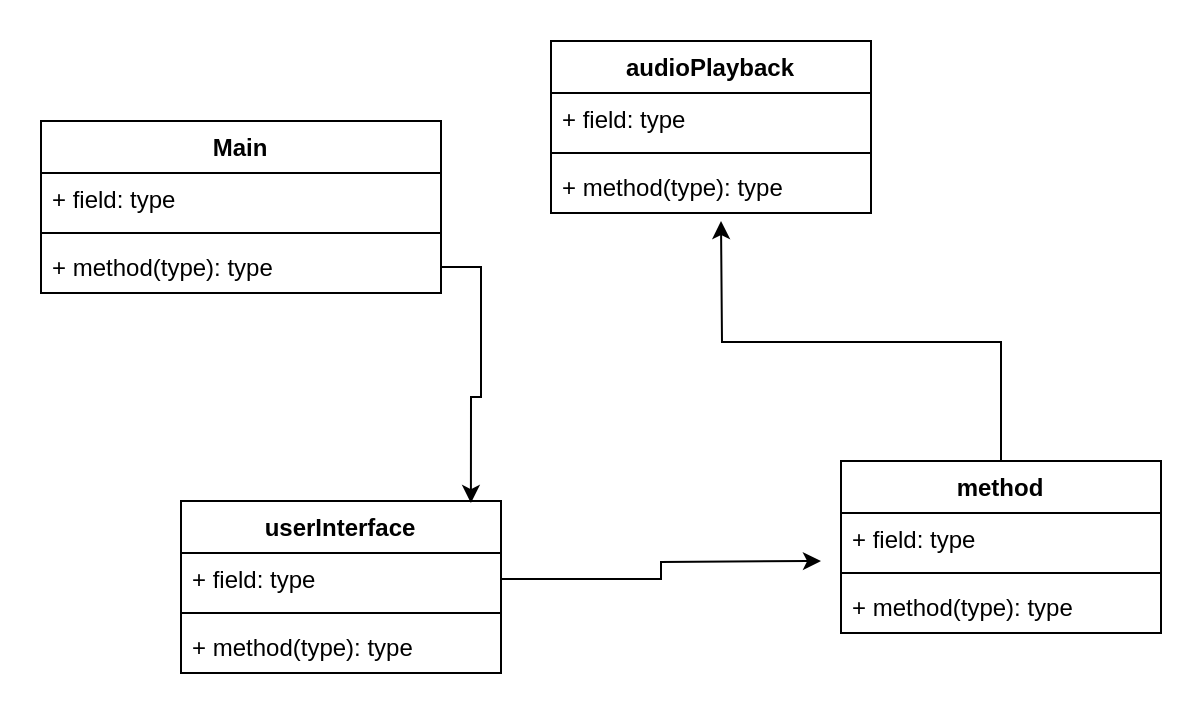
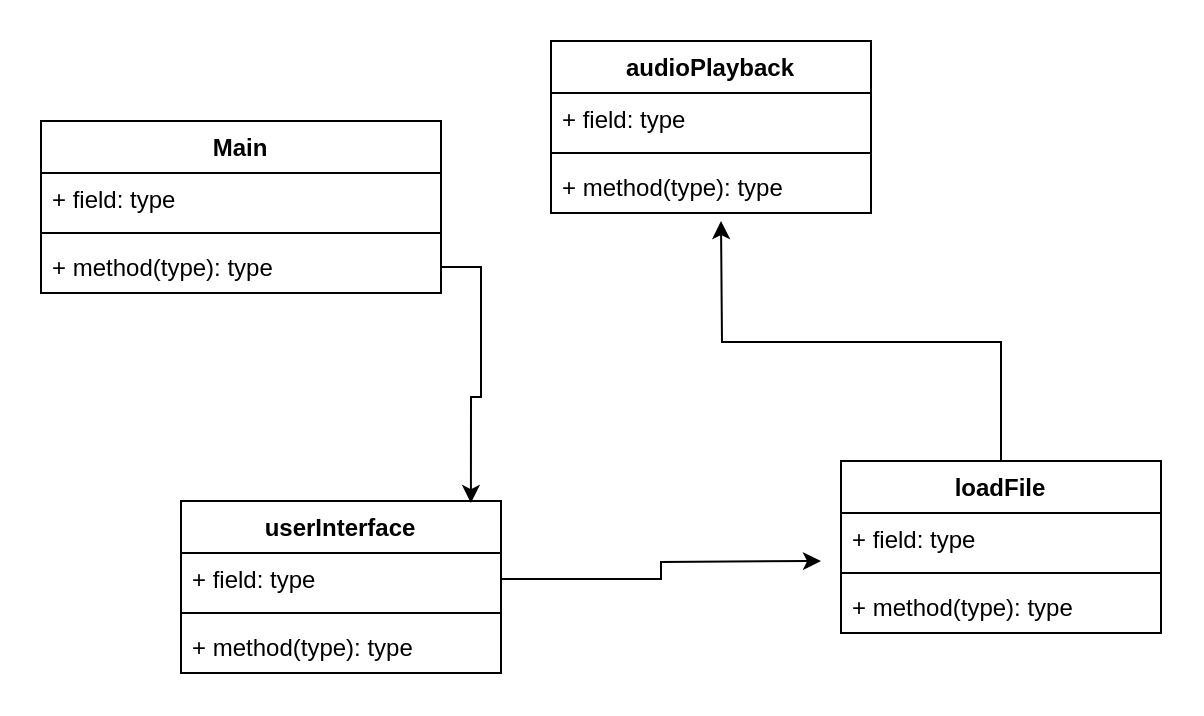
- <mxCell id="11" value="method" style="swimlane;fontStyle=1;align=center;verticalAlign=top;childLayout=stackLayout;horizontal=1;startSize=26;horizontalStack=0;resizeParent=1;resizeParentMax=0;resizeLast=0;collapsible=1;marginBottom=0;whiteSpace=wrap;html=1;" parent="1" vertex="1"><mxGeometry x="420" y="230" width="160" height="86" as="geometry" /></mxCell>
+ <mxCell id="11" value="loadFile" style="swimlane;fontStyle=1;align=center;verticalAlign=top;childLayout=stackLayout;horizontal=1;startSize=26;horizontalStack=0;resizeParent=1;resizeParentMax=0;resizeLast=0;collapsible=1;marginBottom=0;whiteSpace=wrap;html=1;" parent="1" vertex="1"><mxGeometry x="420" y="230" width="160" height="86" as="geometry" /></mxCell>
